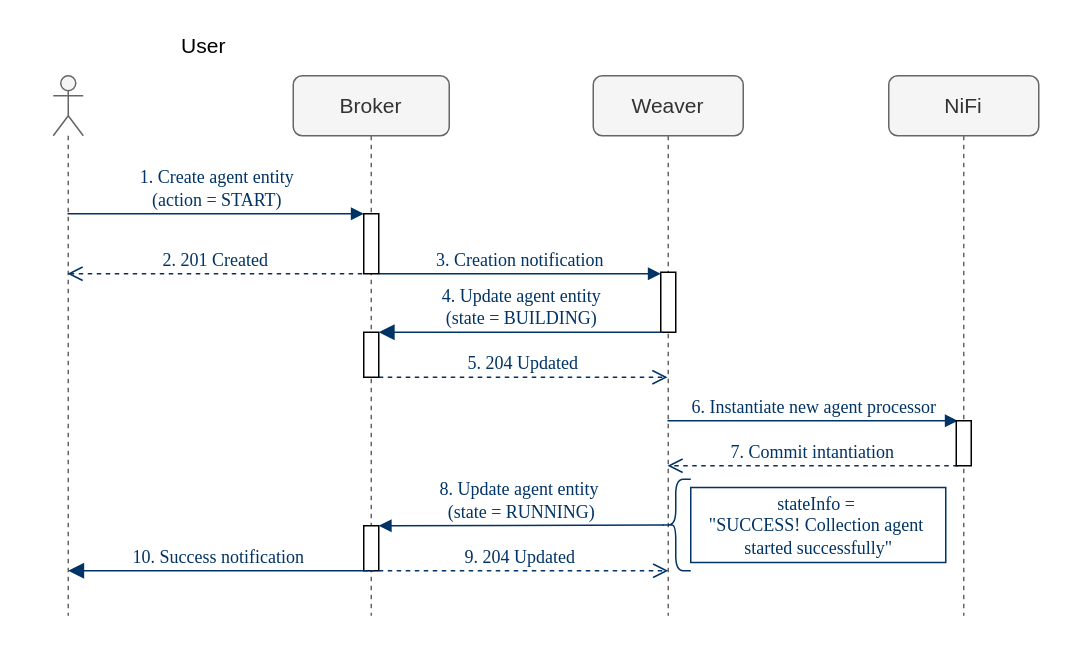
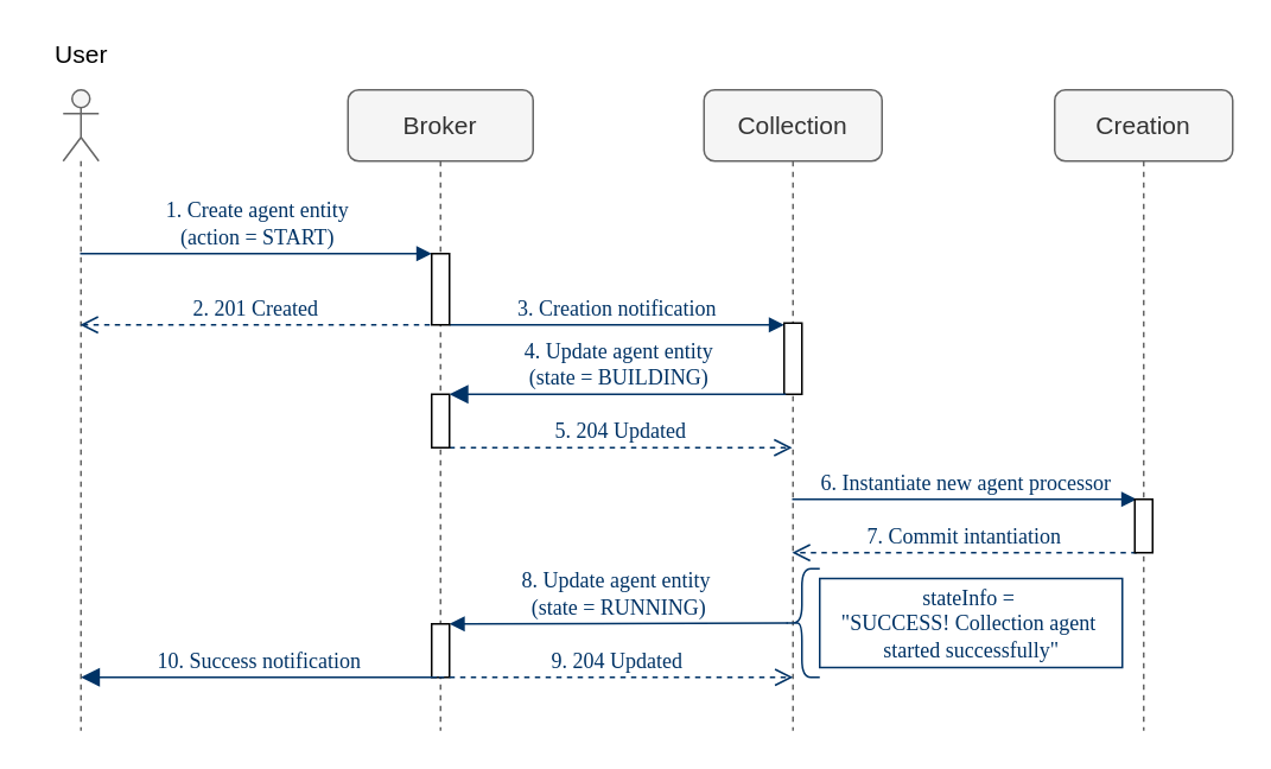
- <mxCell id="13" value="&lt;font style=&quot;font-size: 14px;&quot;&gt;User&lt;/font&gt;" style="text;html=1;align=center;verticalAlign=middle;resizable=0;points=[];autosize=1;fontSize=14;" parent="1" vertex="1"><mxGeometry x="110" y="20" width="50" height="20" as="geometry" /></mxCell>
+ <mxCell id="13" value="&lt;font style=&quot;font-size: 14px;&quot;&gt;User&lt;/font&gt;" style="text;html=1;align=center;verticalAlign=middle;resizable=0;points=[];autosize=1;fontSize=14;" parent="1" vertex="1"><mxGeometry x="20" y="20" width="50" height="20" as="geometry" /></mxCell>
- <mxCell id="3" value="Weaver" style="shape=umlLifeline;perimeter=lifelinePerimeter;whiteSpace=wrap;html=1;container=0;collapsible=0;recursiveResize=0;outlineConnect=0;rounded=1;fontSize=14;fontColor=#333333;strokeColor=#666666;fillColor=#f5f5f5;" parent="1" vertex="1"><mxGeometry x="395" y="50" width="100" height="360" as="geometry" /></mxCell>
+ <mxCell id="3" value="Collection" style="shape=umlLifeline;perimeter=lifelinePerimeter;whiteSpace=wrap;html=1;container=0;collapsible=0;recursiveResize=0;outlineConnect=0;rounded=1;fontSize=14;fontColor=#333333;strokeColor=#666666;fillColor=#f5f5f5;" parent="1" vertex="1"><mxGeometry x="395" y="50" width="100" height="360" as="geometry" /></mxCell>
- <mxCell id="4" value="NiFi" style="shape=umlLifeline;perimeter=lifelinePerimeter;whiteSpace=wrap;html=1;container=0;collapsible=0;recursiveResize=0;outlineConnect=0;rounded=1;fontSize=14;fontColor=#333333;strokeColor=#666666;fillColor=#f5f5f5;" parent="1" vertex="1"><mxGeometry x="592" y="50" width="100" height="360" as="geometry" /></mxCell>
+ <mxCell id="4" value="Creation" style="shape=umlLifeline;perimeter=lifelinePerimeter;whiteSpace=wrap;html=1;container=0;collapsible=0;recursiveResize=0;outlineConnect=0;rounded=1;fontSize=14;fontColor=#333333;strokeColor=#666666;fillColor=#f5f5f5;" parent="1" vertex="1"><mxGeometry x="592" y="50" width="100" height="360" as="geometry" /></mxCell>
